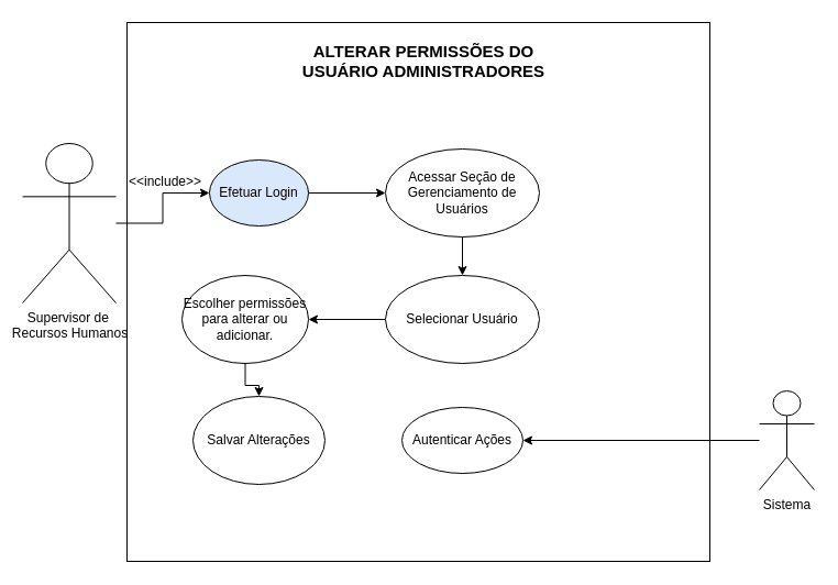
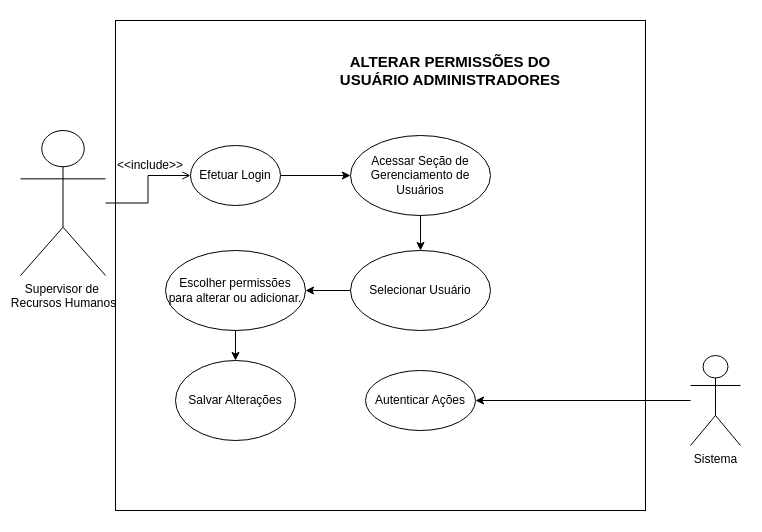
- <mxCell id="3" value="ALTERAR PERMISSÕES DO USUÁRIO ADMINISTRADORES" style="text;html=1;strokeColor=none;fillColor=none;align=center;verticalAlign=middle;whiteSpace=wrap;rounded=0;fontStyle=1;fontSize=15;" vertex="1" parent="1"><mxGeometry x="270" y="40" width="230" height="30" as="geometry" /></mxCell>
+ <mxCell id="3" value="ALTERAR PERMISSÕES DO USUÁRIO ADMINISTRADORES" style="text;html=1;strokeColor=none;fillColor=none;align=center;verticalAlign=middle;whiteSpace=wrap;rounded=0;fontStyle=1;fontSize=15;" vertex="1" parent="1"><mxGeometry x="335" y="55" width="230" height="30" as="geometry" /></mxCell>
- <mxCell id="4" style="edgeStyle=orthogonalEdgeStyle;rounded=0;orthogonalLoop=1;jettySize=auto;html=1;entryX=0;entryY=0.5;entryDx=0;entryDy=0;" edge="1" parent="1" source="5" target="7"><mxGeometry relative="1" as="geometry" /></mxCell>
+ <mxCell id="4" style="edgeStyle=orthogonalEdgeStyle;rounded=0;orthogonalLoop=1;jettySize=auto;html=1;entryX=0;entryY=0.5;entryDx=0;entryDy=0;endArrow=open;" edge="1" parent="1" source="5" target="7"><mxGeometry relative="1" as="geometry" /></mxCell>
- <mxCell id="7" value="Efetuar Login" style="ellipse;whiteSpace=wrap;html=1;fillColor=#dae8fc;" vertex="1" parent="1"><mxGeometry x="190" y="145" width="90" height="60" as="geometry" /></mxCell>
+ <mxCell id="7" value="Efetuar Login" style="ellipse;whiteSpace=wrap;html=1;" vertex="1" parent="1"><mxGeometry x="190" y="145" width="90" height="60" as="geometry" /></mxCell>
- <mxCell id="14" value="Escolher permissões para alterar ou adicionar." style="ellipse;whiteSpace=wrap;html=1;" vertex="1" parent="1"><mxGeometry x="165" y="250" width="115" height="80" as="geometry" /></mxCell>
+ <mxCell id="14" value="Escolher permissões para alterar ou adicionar." style="ellipse;whiteSpace=wrap;html=1;" vertex="1" parent="1"><mxGeometry x="165" y="250" width="140" height="80" as="geometry" /></mxCell>
